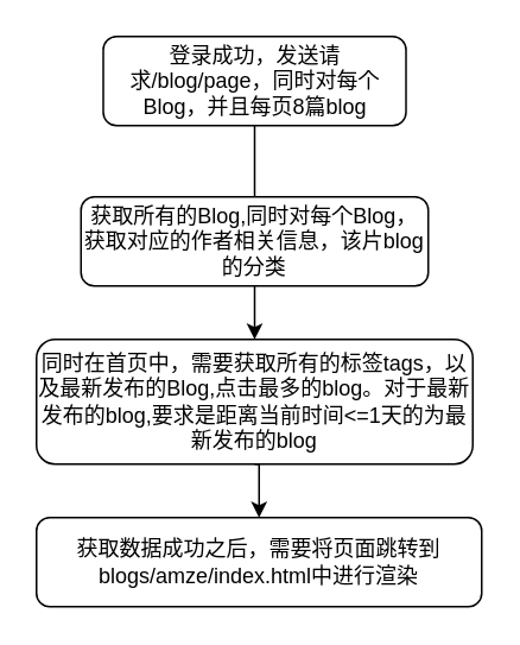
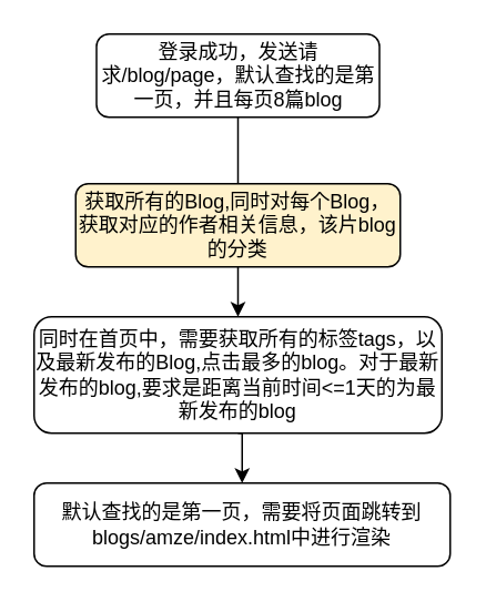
- <mxCell id="3" value="登录成功，发送请求/blog/page，同时对每个Blog，并且每页8篇blog" style="rounded=1;whiteSpace=wrap;html=1;fontSize=12;glass=0;strokeWidth=1;shadow=0;" parent="1" vertex="1"><mxGeometry x="57.5" y="20" width="170" height="50" as="geometry" /></mxCell>
+ <mxCell id="3" value="登录成功，发送请求/blog/page，默认查找的是第一页，并且每页8篇blog" style="rounded=1;whiteSpace=wrap;html=1;fontSize=12;glass=0;strokeWidth=1;shadow=0;" parent="1" vertex="1"><mxGeometry x="57.5" y="20" width="170" height="50" as="geometry" /></mxCell>
- <mxCell id="5" value="获取所有的Blog,同时对每个Blog，获取对应的作者相关信息，该片blog的分类" style="rounded=1;whiteSpace=wrap;html=1;fontSize=12;glass=0;strokeWidth=1;shadow=0;" parent="1" vertex="1"><mxGeometry x="45" y="110" width="195" height="50" as="geometry" /></mxCell>
+ <mxCell id="5" value="获取所有的Blog,同时对每个Blog，获取对应的作者相关信息，该片blog的分类" style="rounded=1;whiteSpace=wrap;html=1;fontSize=12;glass=0;strokeWidth=1;shadow=0;fillColor=#fff2cc;" parent="1" vertex="1"><mxGeometry x="45" y="110" width="195" height="50" as="geometry" /></mxCell>
- <mxCell id="8" value="获取数据成功之后，需要将页面跳转到blogs/amze/index.html中进行渲染" style="rounded=1;whiteSpace=wrap;html=1;fontSize=12;glass=0;strokeWidth=1;shadow=0;" vertex="1" parent="1"><mxGeometry x="20" y="290" width="250" height="50" as="geometry" /></mxCell>
+ <mxCell id="8" value="默认查找的是第一页，需要将页面跳转到blogs/amze/index.html中进行渲染" style="rounded=1;whiteSpace=wrap;html=1;fontSize=12;glass=0;strokeWidth=1;shadow=0;" vertex="1" parent="1"><mxGeometry x="20" y="290" width="250" height="50" as="geometry" /></mxCell>
